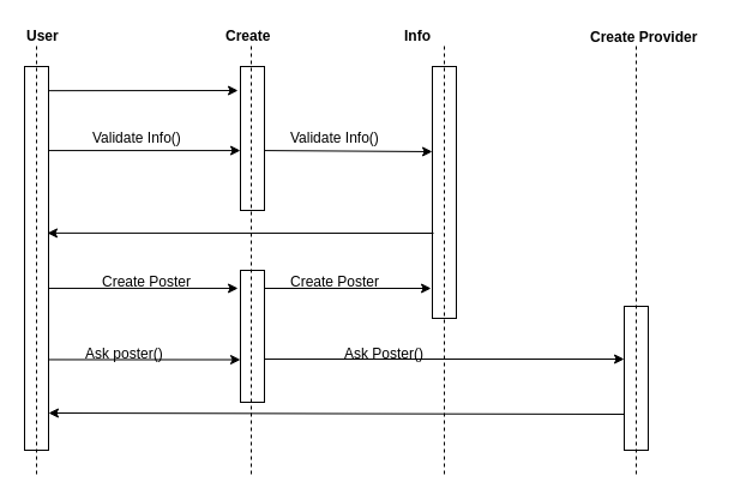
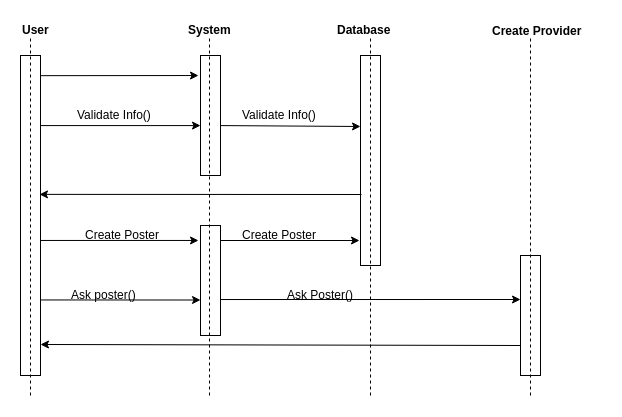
- <mxCell id="12" value="&lt;b&gt;Create&lt;/b&gt;" style="text;html=1;resizable=0;points=[];autosize=1;align=left;verticalAlign=top;spacingTop=-4;" vertex="1" parent="1"><mxGeometry x="186" y="20" width="60" height="20" as="geometry" /></mxCell>
+ <mxCell id="12" value="&lt;b&gt;System&lt;/b&gt;" style="text;html=1;resizable=0;points=[];autosize=1;align=left;verticalAlign=top;spacingTop=-4;" vertex="1" parent="1"><mxGeometry x="186" y="20" width="60" height="20" as="geometry" /></mxCell>
- <mxCell id="13" value="&lt;b&gt;Info&lt;/b&gt;" style="text;html=1;resizable=0;points=[];autosize=1;align=left;verticalAlign=top;spacingTop=-4;" vertex="1" parent="1"><mxGeometry x="335" y="20" width="70" height="20" as="geometry" /></mxCell>
+ <mxCell id="13" value="&lt;b&gt;Database&lt;/b&gt;" style="text;html=1;resizable=0;points=[];autosize=1;align=left;verticalAlign=top;spacingTop=-4;" vertex="1" parent="1"><mxGeometry x="335" y="20" width="70" height="20" as="geometry" /></mxCell>
